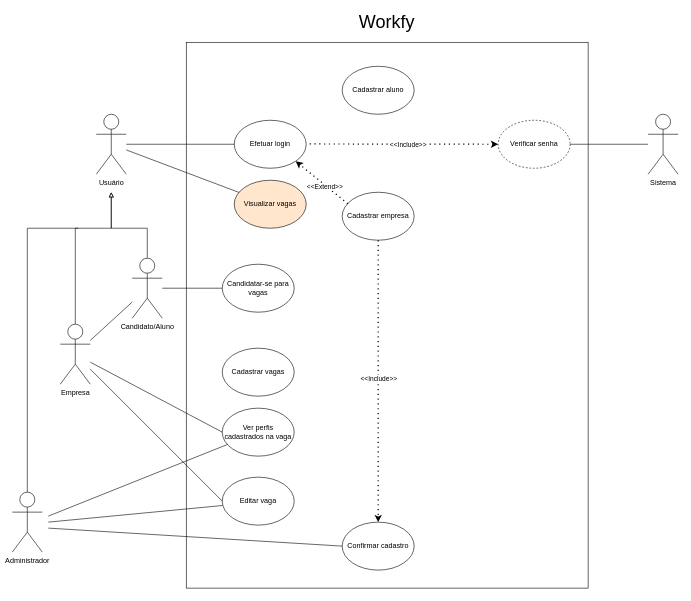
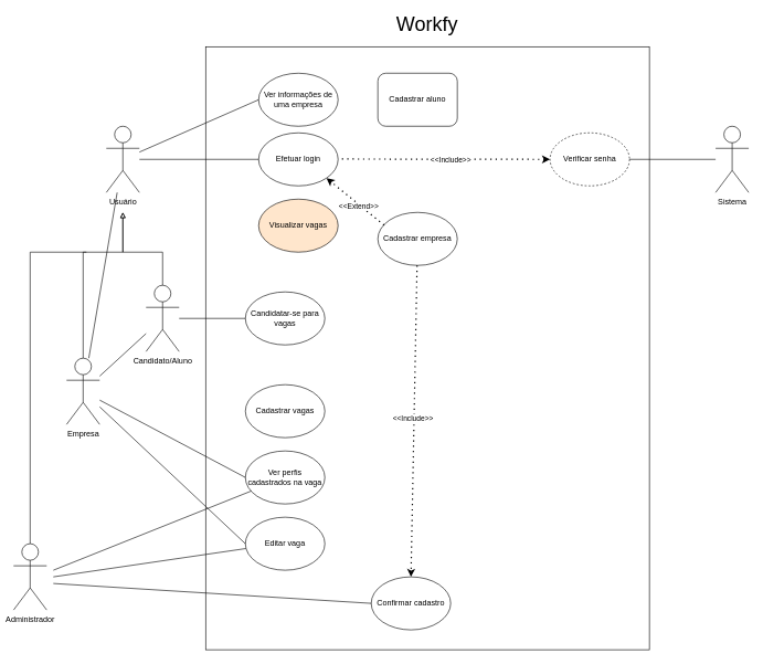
+ <mxCell id="20" value="Ver informações de uma empresa" style="ellipse;whiteSpace=wrap;html=1;" parent="1" vertex="1"><mxGeometry x="390" y="110" width="120" height="80" as="geometry" /></mxCell>
- <mxCell id="18" value="Cadastrar aluno" style="ellipse;whiteSpace=wrap;html=1;" parent="1" vertex="1"><mxGeometry x="570" y="110" width="120" height="80" as="geometry" /></mxCell>
+ <mxCell id="18" value="Cadastrar aluno" style="whiteSpace=wrap;html=1;rounded=1;" parent="1" vertex="1"><mxGeometry x="570" y="110" width="120" height="80" as="geometry" /></mxCell>
+ <mxCell id="37" value="" style="endArrow=none;html=1;entryX=0;entryY=0.5;entryDx=0;entryDy=0;" parent="1" source="12" target="20" edge="1"><mxGeometry width="50" height="50" relative="1" as="geometry"><mxPoint x="200" y="190" as="sourcePoint" /><mxPoint x="380" y="190" as="targetPoint" /></mxGeometry></mxCell>
- <mxCell id="36" value="" style="endArrow=none;html=1;" parent="1" source="12" target="13" edge="1"><mxGeometry width="50" height="50" relative="1" as="geometry"><mxPoint x="190" y="170.001" as="sourcePoint" /><mxPoint x="410" y="196.94" as="targetPoint" /></mxGeometry></mxCell>
+ <mxCell id="36" value="" style="endArrow=none;html=1;" parent="1" source="12" target="5" edge="1"><mxGeometry width="50" height="50" relative="1" as="geometry"><mxPoint x="190" y="170.001" as="sourcePoint" /><mxPoint x="410" y="196.94" as="targetPoint" /></mxGeometry></mxCell>
- <mxCell id="15" value="Editar vaga" style="ellipse;whiteSpace=wrap;html=1;" parent="1" vertex="1"><mxGeometry x="370" y="795" width="120" height="80" as="geometry" /></mxCell>
+ <mxCell id="15" value="Editar vaga" style="ellipse;whiteSpace=wrap;html=1;" parent="1" vertex="1"><mxGeometry x="370" y="780" width="120" height="80" as="geometry" /></mxCell>
- <mxCell id="28" value="Confirmar cadastro" style="ellipse;whiteSpace=wrap;html=1;" parent="1" vertex="1"><mxGeometry x="570" y="870" width="120" height="80" as="geometry" /></mxCell>
+ <mxCell id="28" value="Confirmar cadastro" style="ellipse;whiteSpace=wrap;html=1;" parent="1" vertex="1"><mxGeometry x="560" y="870" width="120" height="80" as="geometry" /></mxCell>
